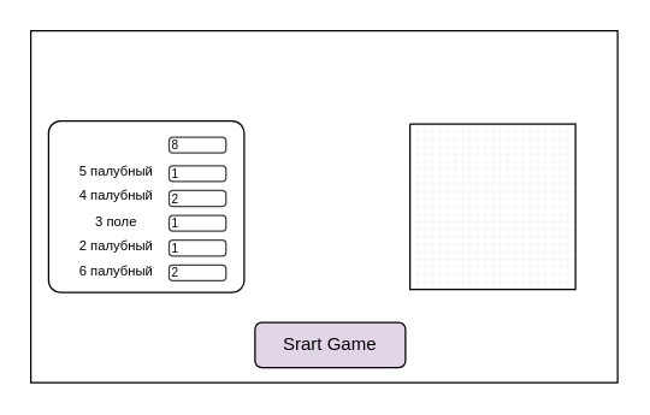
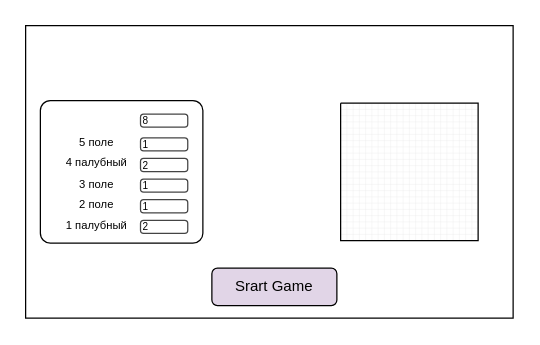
- <mxCell id="6" value="&lt;font style=&quot;font-size: 9px&quot;&gt;5 палубный&lt;/font&gt;" style="text;html=1;strokeColor=none;fillColor=none;align=center;verticalAlign=middle;whiteSpace=wrap;rounded=0;shadow=0;sketch=0;" vertex="1" parent="1"><mxGeometry x="43.9" y="103.75" width="66" height="18" as="geometry" /></mxCell>
+ <mxCell id="6" value="&lt;font style=&quot;font-size: 9px&quot;&gt;5 поле&lt;/font&gt;" style="text;html=1;strokeColor=none;fillColor=none;align=center;verticalAlign=middle;whiteSpace=wrap;rounded=0;shadow=0;sketch=0;" vertex="1" parent="1"><mxGeometry x="43.9" y="103.75" width="66" height="18" as="geometry" /></mxCell>
- <mxCell id="12" value="&lt;span style=&quot;font-size: 9px&quot;&gt;2 палубный&lt;/span&gt;" style="text;html=1;strokeColor=none;fillColor=none;align=center;verticalAlign=middle;whiteSpace=wrap;rounded=0;shadow=0;sketch=0;" vertex="1" parent="1"><mxGeometry x="43.9" y="153.25" width="66" height="18" as="geometry" /></mxCell>
+ <mxCell id="12" value="&lt;span style=&quot;font-size: 9px&quot;&gt;2 поле&lt;/span&gt;" style="text;html=1;strokeColor=none;fillColor=none;align=center;verticalAlign=middle;whiteSpace=wrap;rounded=0;shadow=0;sketch=0;" vertex="1" parent="1"><mxGeometry x="43.9" y="153.25" width="66" height="18" as="geometry" /></mxCell>
- <mxCell id="14" value="&lt;span style=&quot;font-size: 9px&quot;&gt;6 палубный&lt;/span&gt;" style="text;html=1;strokeColor=none;fillColor=none;align=center;verticalAlign=middle;whiteSpace=wrap;rounded=0;shadow=0;sketch=0;" vertex="1" parent="1"><mxGeometry x="43.9" y="169.75" width="66" height="18" as="geometry" /></mxCell>
+ <mxCell id="14" value="&lt;span style=&quot;font-size: 9px&quot;&gt;1 палубный&lt;/span&gt;" style="text;html=1;strokeColor=none;fillColor=none;align=center;verticalAlign=middle;whiteSpace=wrap;rounded=0;shadow=0;sketch=0;" vertex="1" parent="1"><mxGeometry x="43.9" y="169.75" width="66" height="18" as="geometry" /></mxCell>
